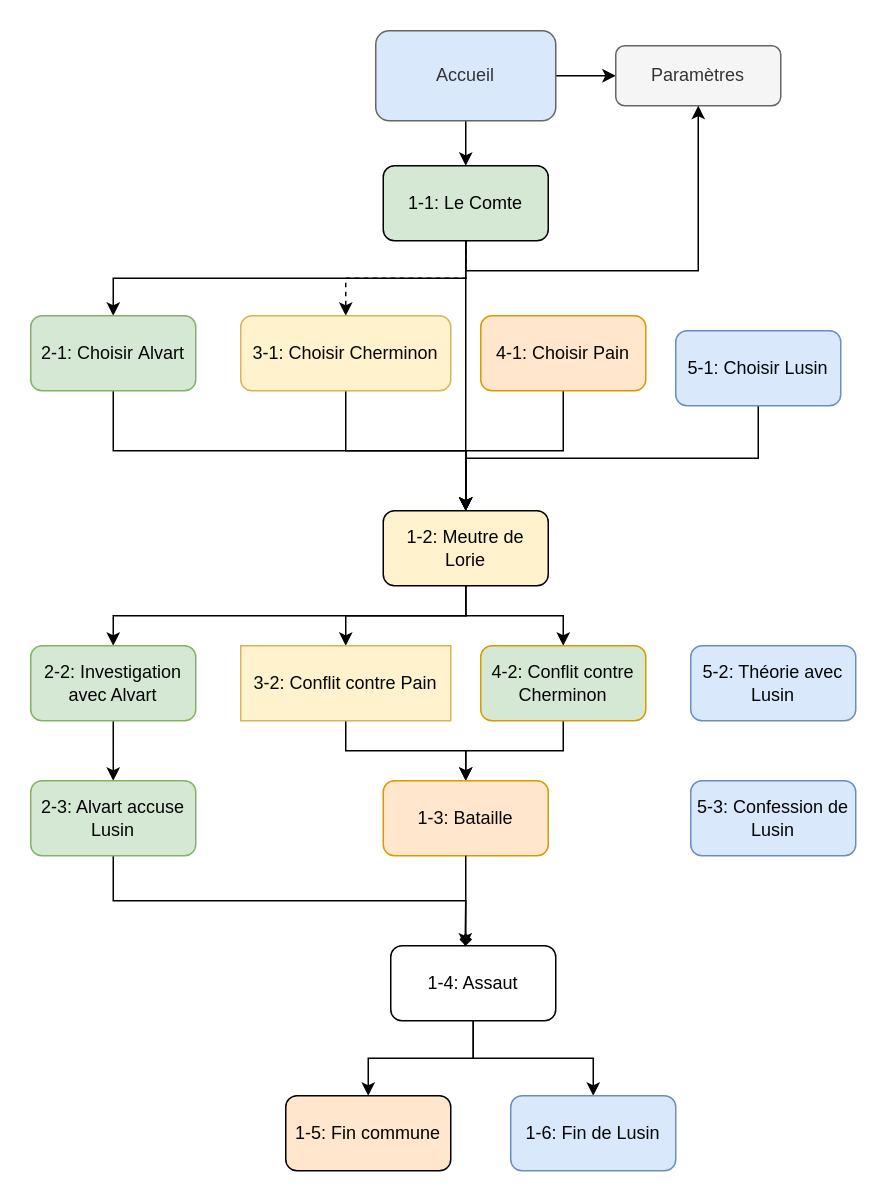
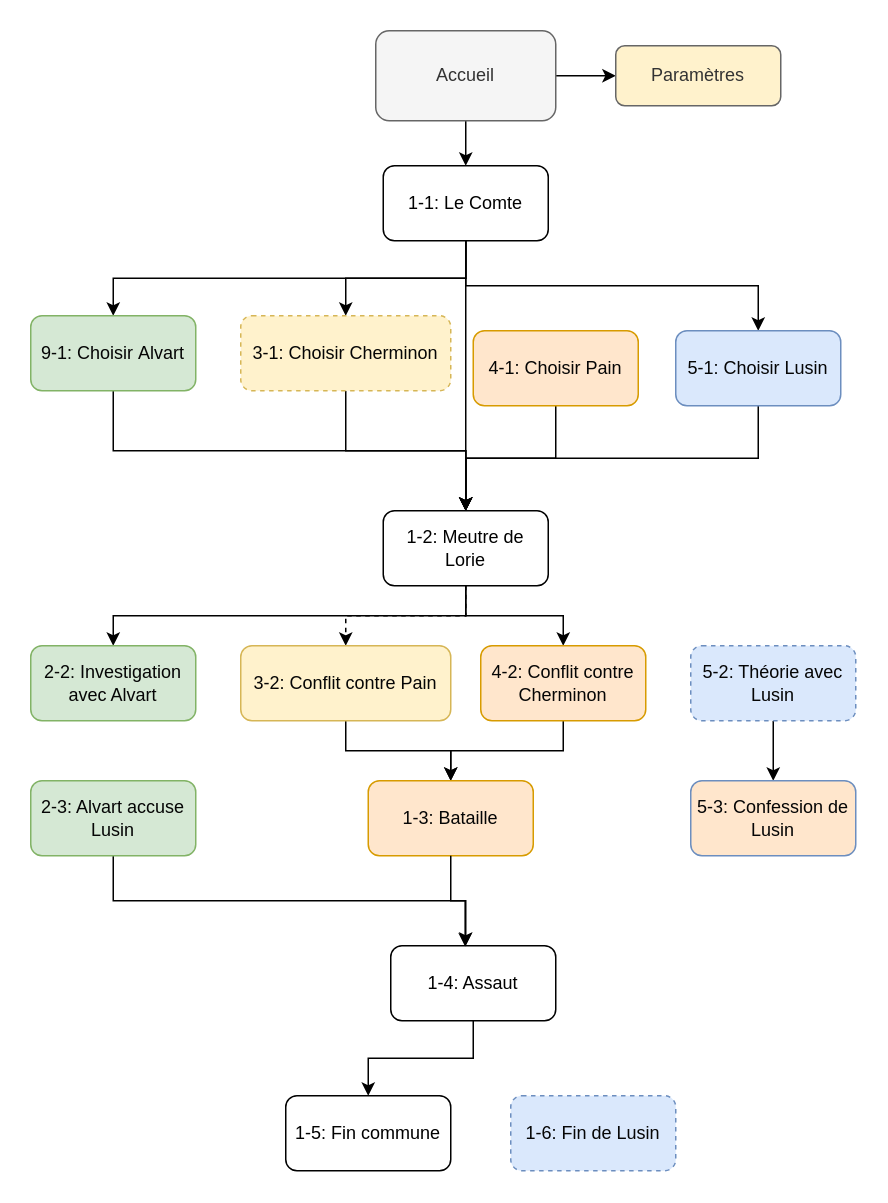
- <mxCell id="4" value="Accueil" style="rounded=1;whiteSpace=wrap;html=1;fillColor=#dae8fc;strokeColor=#666666;fontColor=#333333;" parent="1" vertex="1"><mxGeometry x="250" y="20" width="120" height="60" as="geometry" /></mxCell>
+ <mxCell id="4" value="Accueil" style="rounded=1;whiteSpace=wrap;html=1;fillColor=#f5f5f5;strokeColor=#666666;fontColor=#333333;" parent="1" vertex="1"><mxGeometry x="250" y="20" width="120" height="60" as="geometry" /></mxCell>
- <mxCell id="5" value="Paramètres" style="rounded=1;whiteSpace=wrap;html=1;fillColor=#f5f5f5;fontColor=#333333;strokeColor=#666666;" parent="1" vertex="1"><mxGeometry x="410" y="30" width="110" height="40" as="geometry" /></mxCell>
+ <mxCell id="5" value="Paramètres" style="rounded=1;whiteSpace=wrap;html=1;fillColor=#fff2cc;fontColor=#333333;strokeColor=#666666;" parent="1" vertex="1"><mxGeometry x="410" y="30" width="110" height="40" as="geometry" /></mxCell>
- <mxCell id="10" value="1-1: Le Comte" style="rounded=1;whiteSpace=wrap;html=1;fillColor=#d5e8d4;" parent="1" vertex="1"><mxGeometry x="255" y="110" width="110" height="50" as="geometry" /></mxCell>
+ <mxCell id="10" value="1-1: Le Comte" style="rounded=1;whiteSpace=wrap;html=1;" parent="1" vertex="1"><mxGeometry x="255" y="110" width="110" height="50" as="geometry" /></mxCell>
- <mxCell id="9" style="edgeStyle=orthogonalEdgeStyle;rounded=0;orthogonalLoop=1;jettySize=auto;html=1;exitX=0.5;exitY=1;exitDx=0;exitDy=0;" parent="1" source="10" target="5" edge="1"><mxGeometry relative="1" as="geometry" /></mxCell>
+ <mxCell id="9" style="edgeStyle=orthogonalEdgeStyle;rounded=0;orthogonalLoop=1;jettySize=auto;html=1;exitX=0.5;exitY=1;exitDx=0;exitDy=0;" parent="1" source="10" target="18" edge="1"><mxGeometry relative="1" as="geometry" /></mxCell>
- <mxCell id="7" style="edgeStyle=orthogonalEdgeStyle;rounded=0;orthogonalLoop=1;jettySize=auto;html=1;exitX=0.5;exitY=1;exitDx=0;exitDy=0;entryX=0.5;entryY=0;entryDx=0;entryDy=0;dashed=1;" parent="1" source="10" target="14" edge="1"><mxGeometry relative="1" as="geometry" /></mxCell>
+ <mxCell id="7" style="edgeStyle=orthogonalEdgeStyle;rounded=0;orthogonalLoop=1;jettySize=auto;html=1;exitX=0.5;exitY=1;exitDx=0;exitDy=0;entryX=0.5;entryY=0;entryDx=0;entryDy=0;" parent="1" source="10" target="14" edge="1"><mxGeometry relative="1" as="geometry" /></mxCell>
- <mxCell id="12" value="2-1: Choisir&amp;nbsp;Alvart" style="rounded=1;whiteSpace=wrap;html=1;fillColor=#d5e8d4;strokeColor=#82b366;fontColor=#050505;" parent="1" vertex="1"><mxGeometry x="20" y="210" width="110" height="50" as="geometry" /></mxCell>
+ <mxCell id="12" value="9-1: Choisir&amp;nbsp;Alvart" style="rounded=1;whiteSpace=wrap;html=1;fillColor=#d5e8d4;strokeColor=#82b366;fontColor=#050505;" parent="1" vertex="1"><mxGeometry x="20" y="210" width="110" height="50" as="geometry" /></mxCell>
- <mxCell id="14" value="3-1: Choisir&amp;nbsp;&lt;span style=&quot;background-color: initial;&quot;&gt;Cherminon&lt;/span&gt;" style="rounded=1;whiteSpace=wrap;html=1;fillColor=#fff2cc;strokeColor=#d6b656;fontColor=#050505;" parent="1" vertex="1"><mxGeometry x="160" y="210" width="140" height="50" as="geometry" /></mxCell>
+ <mxCell id="14" value="3-1: Choisir&amp;nbsp;&lt;span style=&quot;background-color: initial;&quot;&gt;Cherminon&lt;/span&gt;" style="rounded=1;whiteSpace=wrap;html=1;fillColor=#fff2cc;strokeColor=#d6b656;fontColor=#050505;dashed=1;" parent="1" vertex="1"><mxGeometry x="160" y="210" width="140" height="50" as="geometry" /></mxCell>
- <mxCell id="16" value="4-1: Choisir Pain" style="rounded=1;whiteSpace=wrap;html=1;fillColor=#ffe6cc;strokeColor=#d79b00;fontColor=#050505;" parent="1" vertex="1"><mxGeometry x="320" y="210" width="110" height="50" as="geometry" /></mxCell>
+ <mxCell id="16" value="4-1: Choisir Pain" style="rounded=1;whiteSpace=wrap;html=1;fillColor=#ffe6cc;strokeColor=#d79b00;fontColor=#050505;" parent="1" vertex="1"><mxGeometry x="315" y="220" width="110" height="50" as="geometry" /></mxCell>
- <mxCell id="26" value="1-2: Meutre de Lorie" style="rounded=1;whiteSpace=wrap;html=1;fillColor=#fff2cc;" parent="1" vertex="1"><mxGeometry x="255" y="340" width="110" height="50" as="geometry" /></mxCell>
+ <mxCell id="26" value="1-2: Meutre de Lorie" style="rounded=1;whiteSpace=wrap;html=1;" parent="1" vertex="1"><mxGeometry x="255" y="340" width="110" height="50" as="geometry" /></mxCell>
- <mxCell id="23" style="edgeStyle=orthogonalEdgeStyle;rounded=0;orthogonalLoop=1;jettySize=auto;html=1;exitX=0.5;exitY=1;exitDx=0;exitDy=0;entryX=0.5;entryY=0;entryDx=0;entryDy=0;" parent="1" source="26" target="28" edge="1"><mxGeometry relative="1" as="geometry" /></mxCell>
+ <mxCell id="23" style="edgeStyle=orthogonalEdgeStyle;rounded=0;orthogonalLoop=1;jettySize=auto;html=1;exitX=0.5;exitY=1;exitDx=0;exitDy=0;entryX=0.5;entryY=0;entryDx=0;entryDy=0;dashed=1;" parent="1" source="26" target="28" edge="1"><mxGeometry relative="1" as="geometry" /></mxCell>
- <mxCell id="28" value="3-2: Conflit contre Pain" style="whiteSpace=wrap;html=1;fillColor=#fff2cc;strokeColor=#d6b656;fontColor=#050505;rounded=0;" parent="1" vertex="1"><mxGeometry x="160" y="430" width="140" height="50" as="geometry" /></mxCell>
+ <mxCell id="28" value="3-2: Conflit contre Pain" style="rounded=1;whiteSpace=wrap;html=1;fillColor=#fff2cc;strokeColor=#d6b656;fontColor=#050505;" parent="1" vertex="1"><mxGeometry x="160" y="430" width="140" height="50" as="geometry" /></mxCell>
- <mxCell id="30" value="4-2: Conflit contre Cherminon" style="rounded=1;whiteSpace=wrap;html=1;fillColor=#d5e8d4;strokeColor=#d79b00;fontColor=#050505;" parent="1" vertex="1"><mxGeometry x="320" y="430" width="110" height="50" as="geometry" /></mxCell>
+ <mxCell id="30" value="4-2: Conflit contre Cherminon" style="rounded=1;whiteSpace=wrap;html=1;fillColor=#ffe6cc;strokeColor=#d79b00;fontColor=#050505;" parent="1" vertex="1"><mxGeometry x="320" y="430" width="110" height="50" as="geometry" /></mxCell>
- <mxCell id="33" value="5-2: Théorie avec Lusin" style="rounded=1;whiteSpace=wrap;html=1;fillColor=#dae8fc;strokeColor=#6c8ebf;fontColor=#050505;" parent="1" vertex="1"><mxGeometry x="460" y="430" width="110" height="50" as="geometry" /></mxCell>
+ <mxCell id="33" value="5-2: Théorie avec Lusin" style="rounded=1;whiteSpace=wrap;html=1;fillColor=#dae8fc;strokeColor=#6c8ebf;fontColor=#050505;dashed=1;" parent="1" vertex="1"><mxGeometry x="460" y="430" width="110" height="50" as="geometry" /></mxCell>
- <mxCell id="34" style="edgeStyle=orthogonalEdgeStyle;rounded=0;orthogonalLoop=1;jettySize=auto;html=1;exitX=0.5;exitY=1;exitDx=0;exitDy=0;entryX=0.5;entryY=0;entryDx=0;entryDy=0;" parent="1" source="35" target="37" edge="1"><mxGeometry relative="1" as="geometry" /></mxCell>
+ <mxCell id="32" style="edgeStyle=orthogonalEdgeStyle;rounded=0;orthogonalLoop=1;jettySize=auto;html=1;exitX=0.5;exitY=1;exitDx=0;exitDy=0;entryX=0.5;entryY=0;entryDx=0;entryDy=0;" parent="1" source="33" target="38" edge="1"><mxGeometry relative="1" as="geometry" /></mxCell>
- <mxCell id="31" value="1-3: Bataille" style="rounded=1;whiteSpace=wrap;html=1;fillColor=#ffe6cc;strokeColor=#d79b00;fontColor=#050505;" parent="1" vertex="1"><mxGeometry x="255" y="520" width="110" height="50" as="geometry" /></mxCell>
+ <mxCell id="31" value="1-3: Bataille" style="rounded=1;whiteSpace=wrap;html=1;fillColor=#ffe6cc;strokeColor=#d79b00;fontColor=#050505;" parent="1" vertex="1"><mxGeometry x="245" y="520" width="110" height="50" as="geometry" /></mxCell>
- <mxCell id="38" value="5-3: Confession de Lusin" style="rounded=1;whiteSpace=wrap;html=1;fillColor=#dae8fc;strokeColor=#6c8ebf;fontColor=#050505;" parent="1" vertex="1"><mxGeometry x="460" y="520" width="110" height="50" as="geometry" /></mxCell>
+ <mxCell id="38" value="5-3: Confession de Lusin" style="rounded=1;whiteSpace=wrap;html=1;fillColor=#ffe6cc;strokeColor=#6c8ebf;fontColor=#050505;" parent="1" vertex="1"><mxGeometry x="460" y="520" width="110" height="50" as="geometry" /></mxCell>
- <mxCell id="36" style="edgeStyle=orthogonalEdgeStyle;rounded=0;orthogonalLoop=1;jettySize=auto;html=1;exitX=0.5;exitY=1;exitDx=0;exitDy=0;endArrow=diamond;" parent="1" source="37" target="41" edge="1"><mxGeometry relative="1" as="geometry"><Array as="points"><mxPoint x="75" y="600" /><mxPoint x="310" y="600" /></Array></mxGeometry></mxCell>
+ <mxCell id="36" style="edgeStyle=orthogonalEdgeStyle;rounded=0;orthogonalLoop=1;jettySize=auto;html=1;exitX=0.5;exitY=1;exitDx=0;exitDy=0;" parent="1" source="37" target="41" edge="1"><mxGeometry relative="1" as="geometry"><Array as="points"><mxPoint x="75" y="600" /><mxPoint x="310" y="600" /></Array></mxGeometry></mxCell>
- <mxCell id="40" style="edgeStyle=orthogonalEdgeStyle;rounded=0;orthogonalLoop=1;jettySize=auto;html=1;exitX=0.5;exitY=1;exitDx=0;exitDy=0;" parent="1" source="41" target="42" edge="1"><mxGeometry relative="1" as="geometry" /></mxCell>
- <mxCell id="43" value="1-5: Fin commune" style="rounded=1;whiteSpace=wrap;html=1;fillColor=#ffe6cc;" parent="1" vertex="1"><mxGeometry x="190" y="730" width="110" height="50" as="geometry" /></mxCell>
+ <mxCell id="43" value="1-5: Fin commune" style="rounded=1;whiteSpace=wrap;html=1;" parent="1" vertex="1"><mxGeometry x="190" y="730" width="110" height="50" as="geometry" /></mxCell>
- <mxCell id="42" value="1-6: Fin de Lusin" style="rounded=1;whiteSpace=wrap;html=1;fillColor=#dae8fc;strokeColor=#6c8ebf;fontColor=#050505;" parent="1" vertex="1"><mxGeometry x="340" y="730" width="110" height="50" as="geometry" /></mxCell>
+ <mxCell id="42" value="1-6: Fin de Lusin" style="rounded=1;whiteSpace=wrap;html=1;fillColor=#dae8fc;strokeColor=#6c8ebf;fontColor=#050505;dashed=1;" parent="1" vertex="1"><mxGeometry x="340" y="730" width="110" height="50" as="geometry" /></mxCell>
